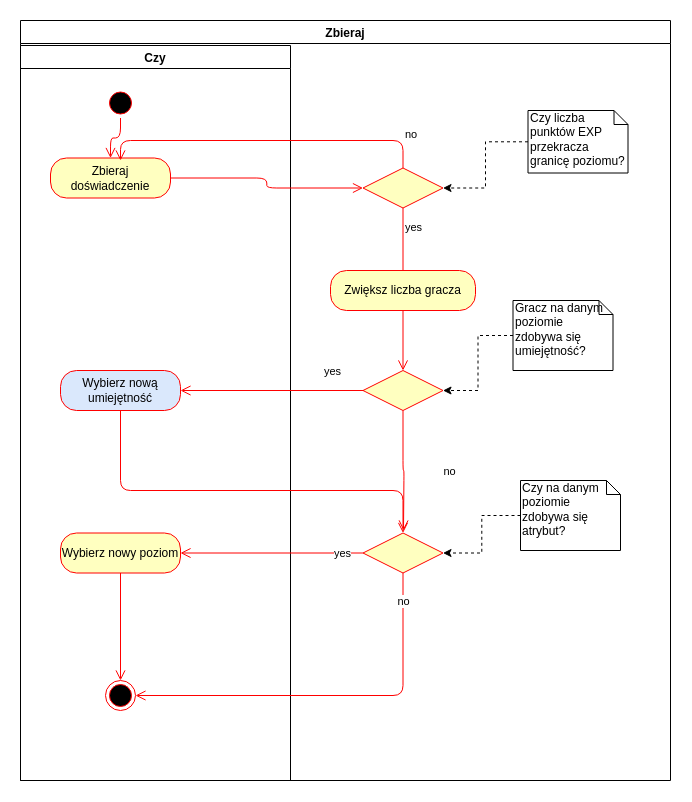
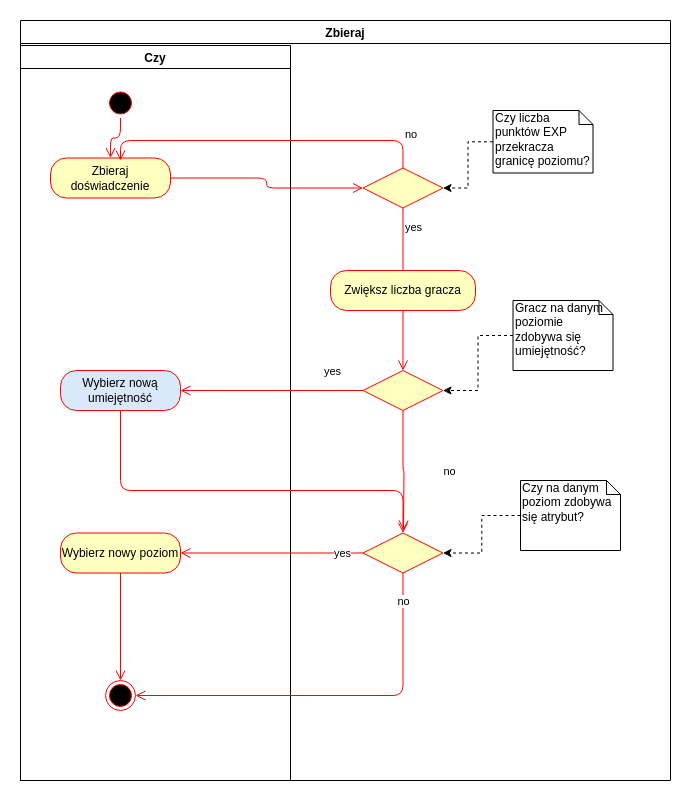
- <mxCell id="16" value="Czy liczba punktów EXP przekracza granicę poziomu?" style="shape=note;whiteSpace=wrap;html=1;size=14;verticalAlign=top;align=left;spacingTop=-6;" vertex="1" parent="2"><mxGeometry x="507.5" y="90" width="100" height="62.5" as="geometry" /></mxCell>
+ <mxCell id="16" value="Czy liczba punktów EXP przekracza granicę poziomu?" style="shape=note;whiteSpace=wrap;html=1;size=14;verticalAlign=top;align=left;spacingTop=-6;" vertex="1" parent="2"><mxGeometry x="472.5" y="90" width="100" height="62.5" as="geometry" /></mxCell>
- <mxCell id="33" value="Czy na danym poziomie zdobywa się atrybut?" style="shape=note;whiteSpace=wrap;html=1;size=14;verticalAlign=top;align=left;spacingTop=-6;" vertex="1" parent="2"><mxGeometry x="500" y="460" width="100" height="70" as="geometry" /></mxCell>
+ <mxCell id="33" value="Czy na danym poziom zdobywa się atrybut?" style="shape=note;whiteSpace=wrap;html=1;size=14;verticalAlign=top;align=left;spacingTop=-6;" vertex="1" parent="2"><mxGeometry x="500" y="460" width="100" height="70" as="geometry" /></mxCell>
